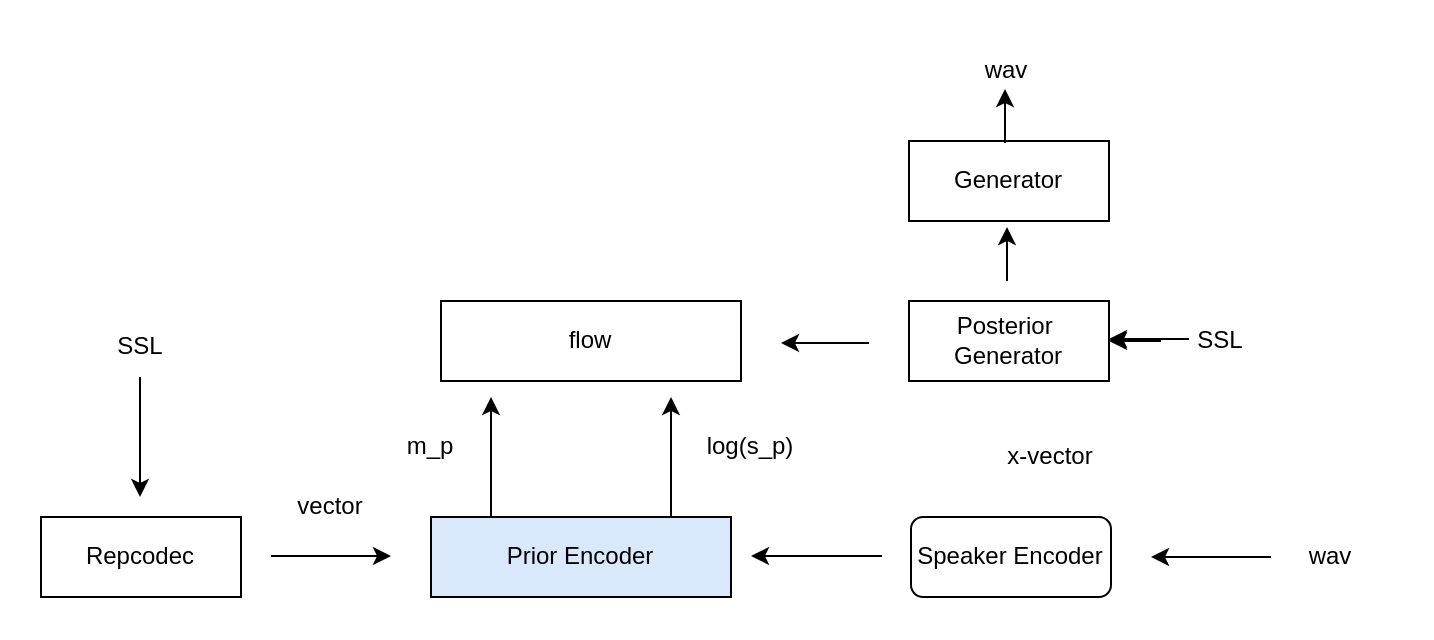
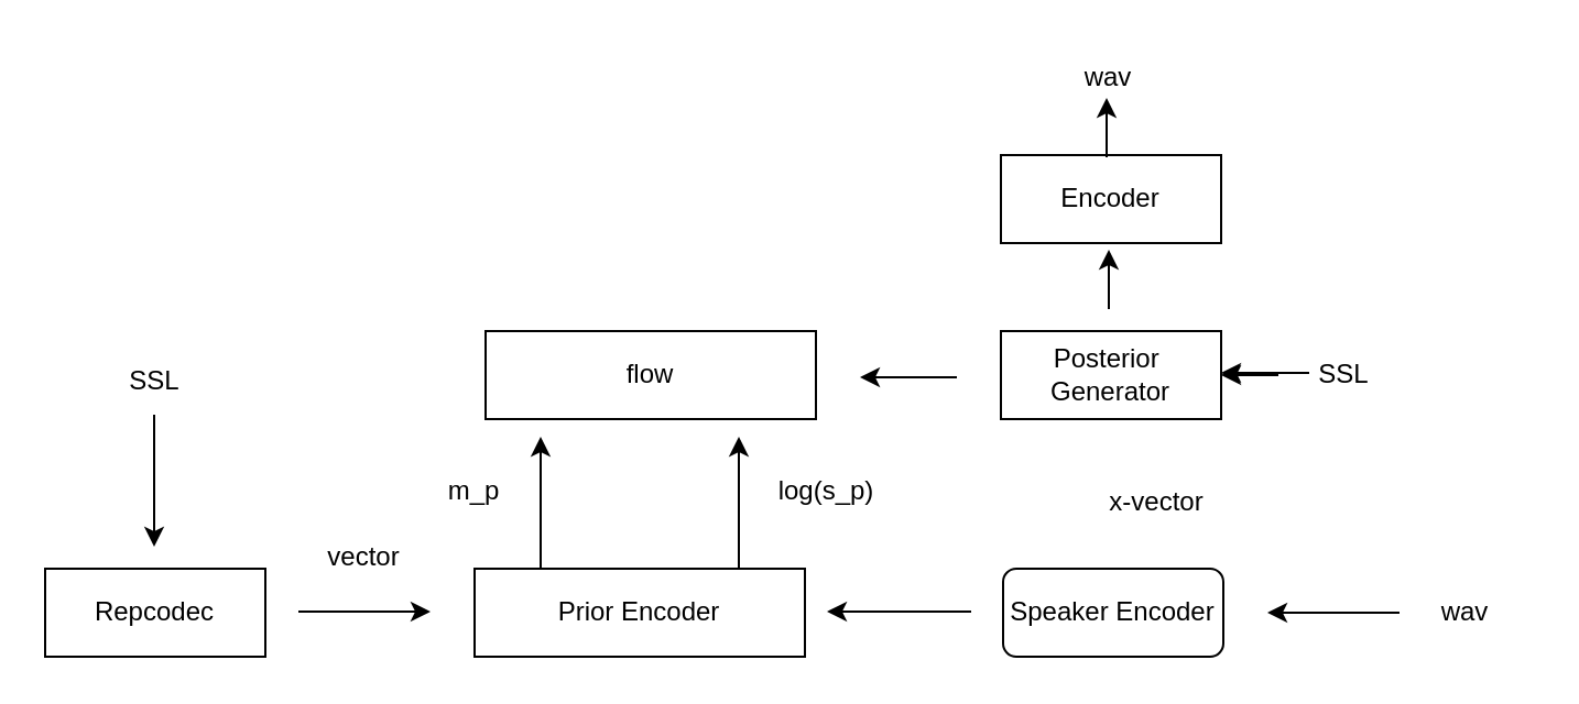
- <mxCell id="17" value="Generator" style="rounded=0;whiteSpace=wrap;html=1;" vertex="1" parent="1"><mxGeometry x="454" y="70" width="100" height="40" as="geometry" /></mxCell>
+ <mxCell id="17" value="Encoder" style="rounded=0;whiteSpace=wrap;html=1;" vertex="1" parent="1"><mxGeometry x="454" y="70" width="100" height="40" as="geometry" /></mxCell>
- <mxCell id="7" value="Prior Encoder" style="rounded=0;whiteSpace=wrap;html=1;fillColor=#dae8fc;" vertex="1" parent="1"><mxGeometry x="215" y="258" width="150" height="40" as="geometry" /></mxCell>
+ <mxCell id="7" value="Prior Encoder" style="rounded=0;whiteSpace=wrap;html=1;" vertex="1" parent="1"><mxGeometry x="215" y="258" width="150" height="40" as="geometry" /></mxCell>
